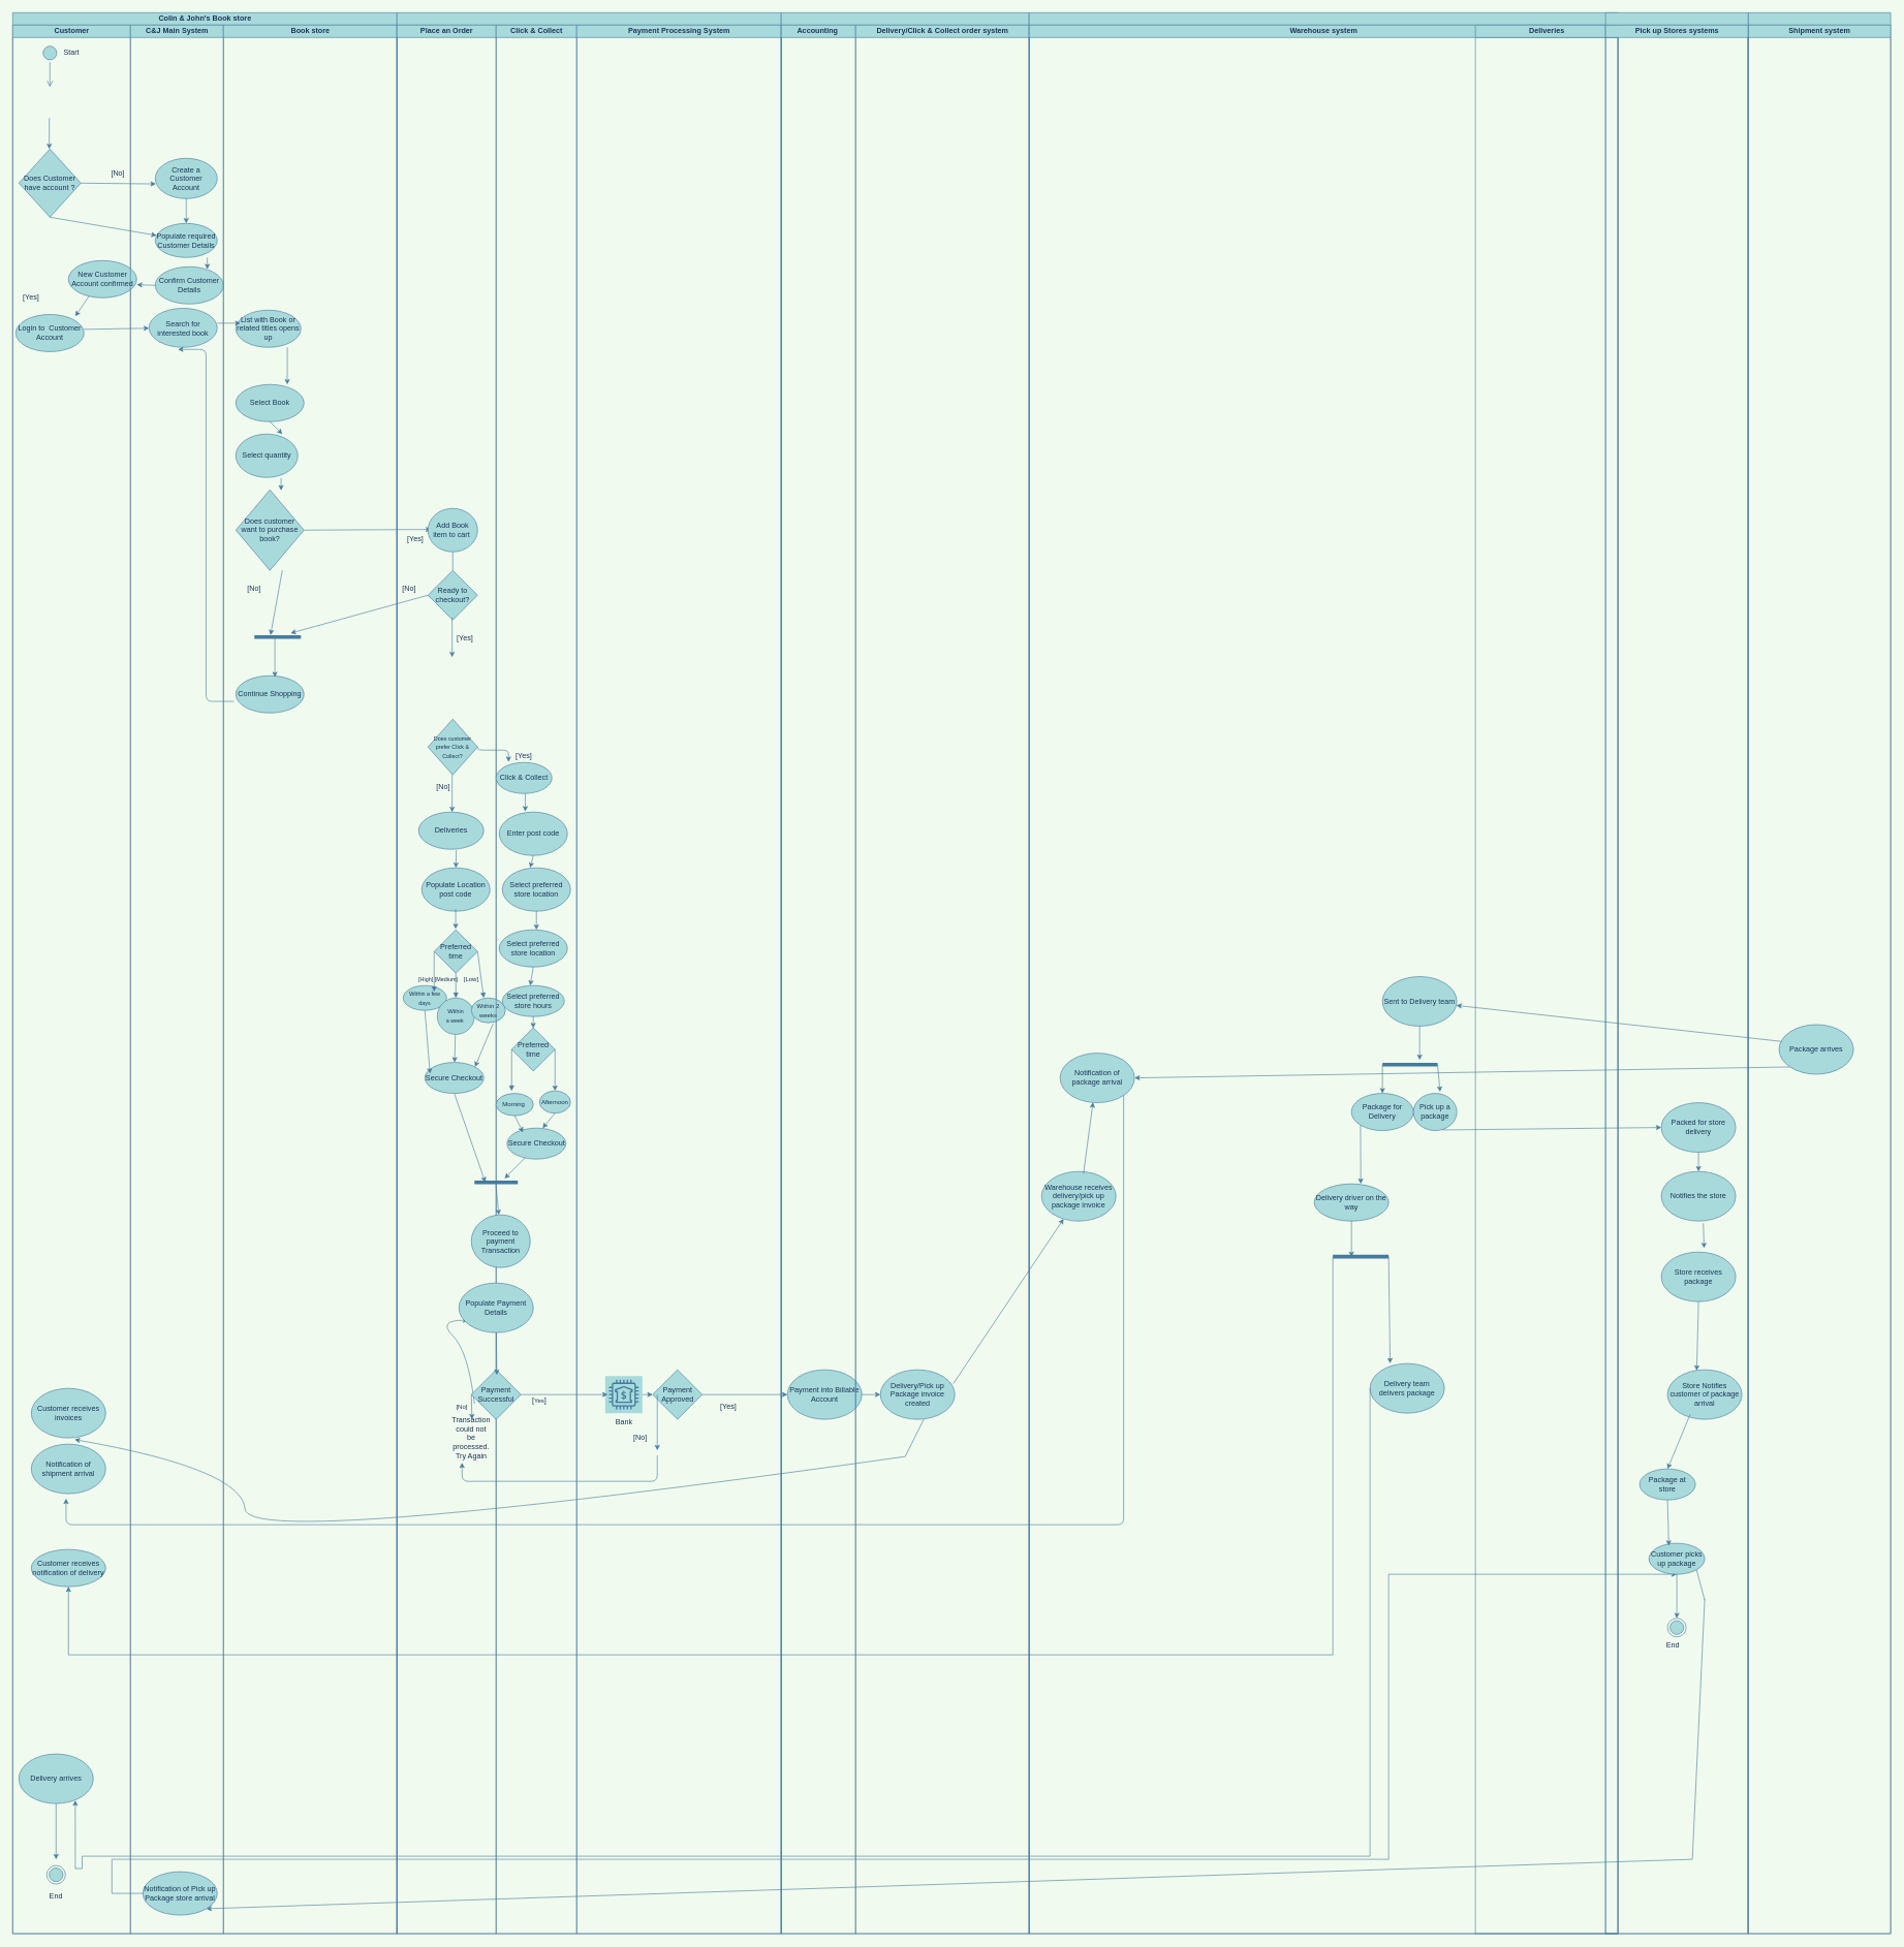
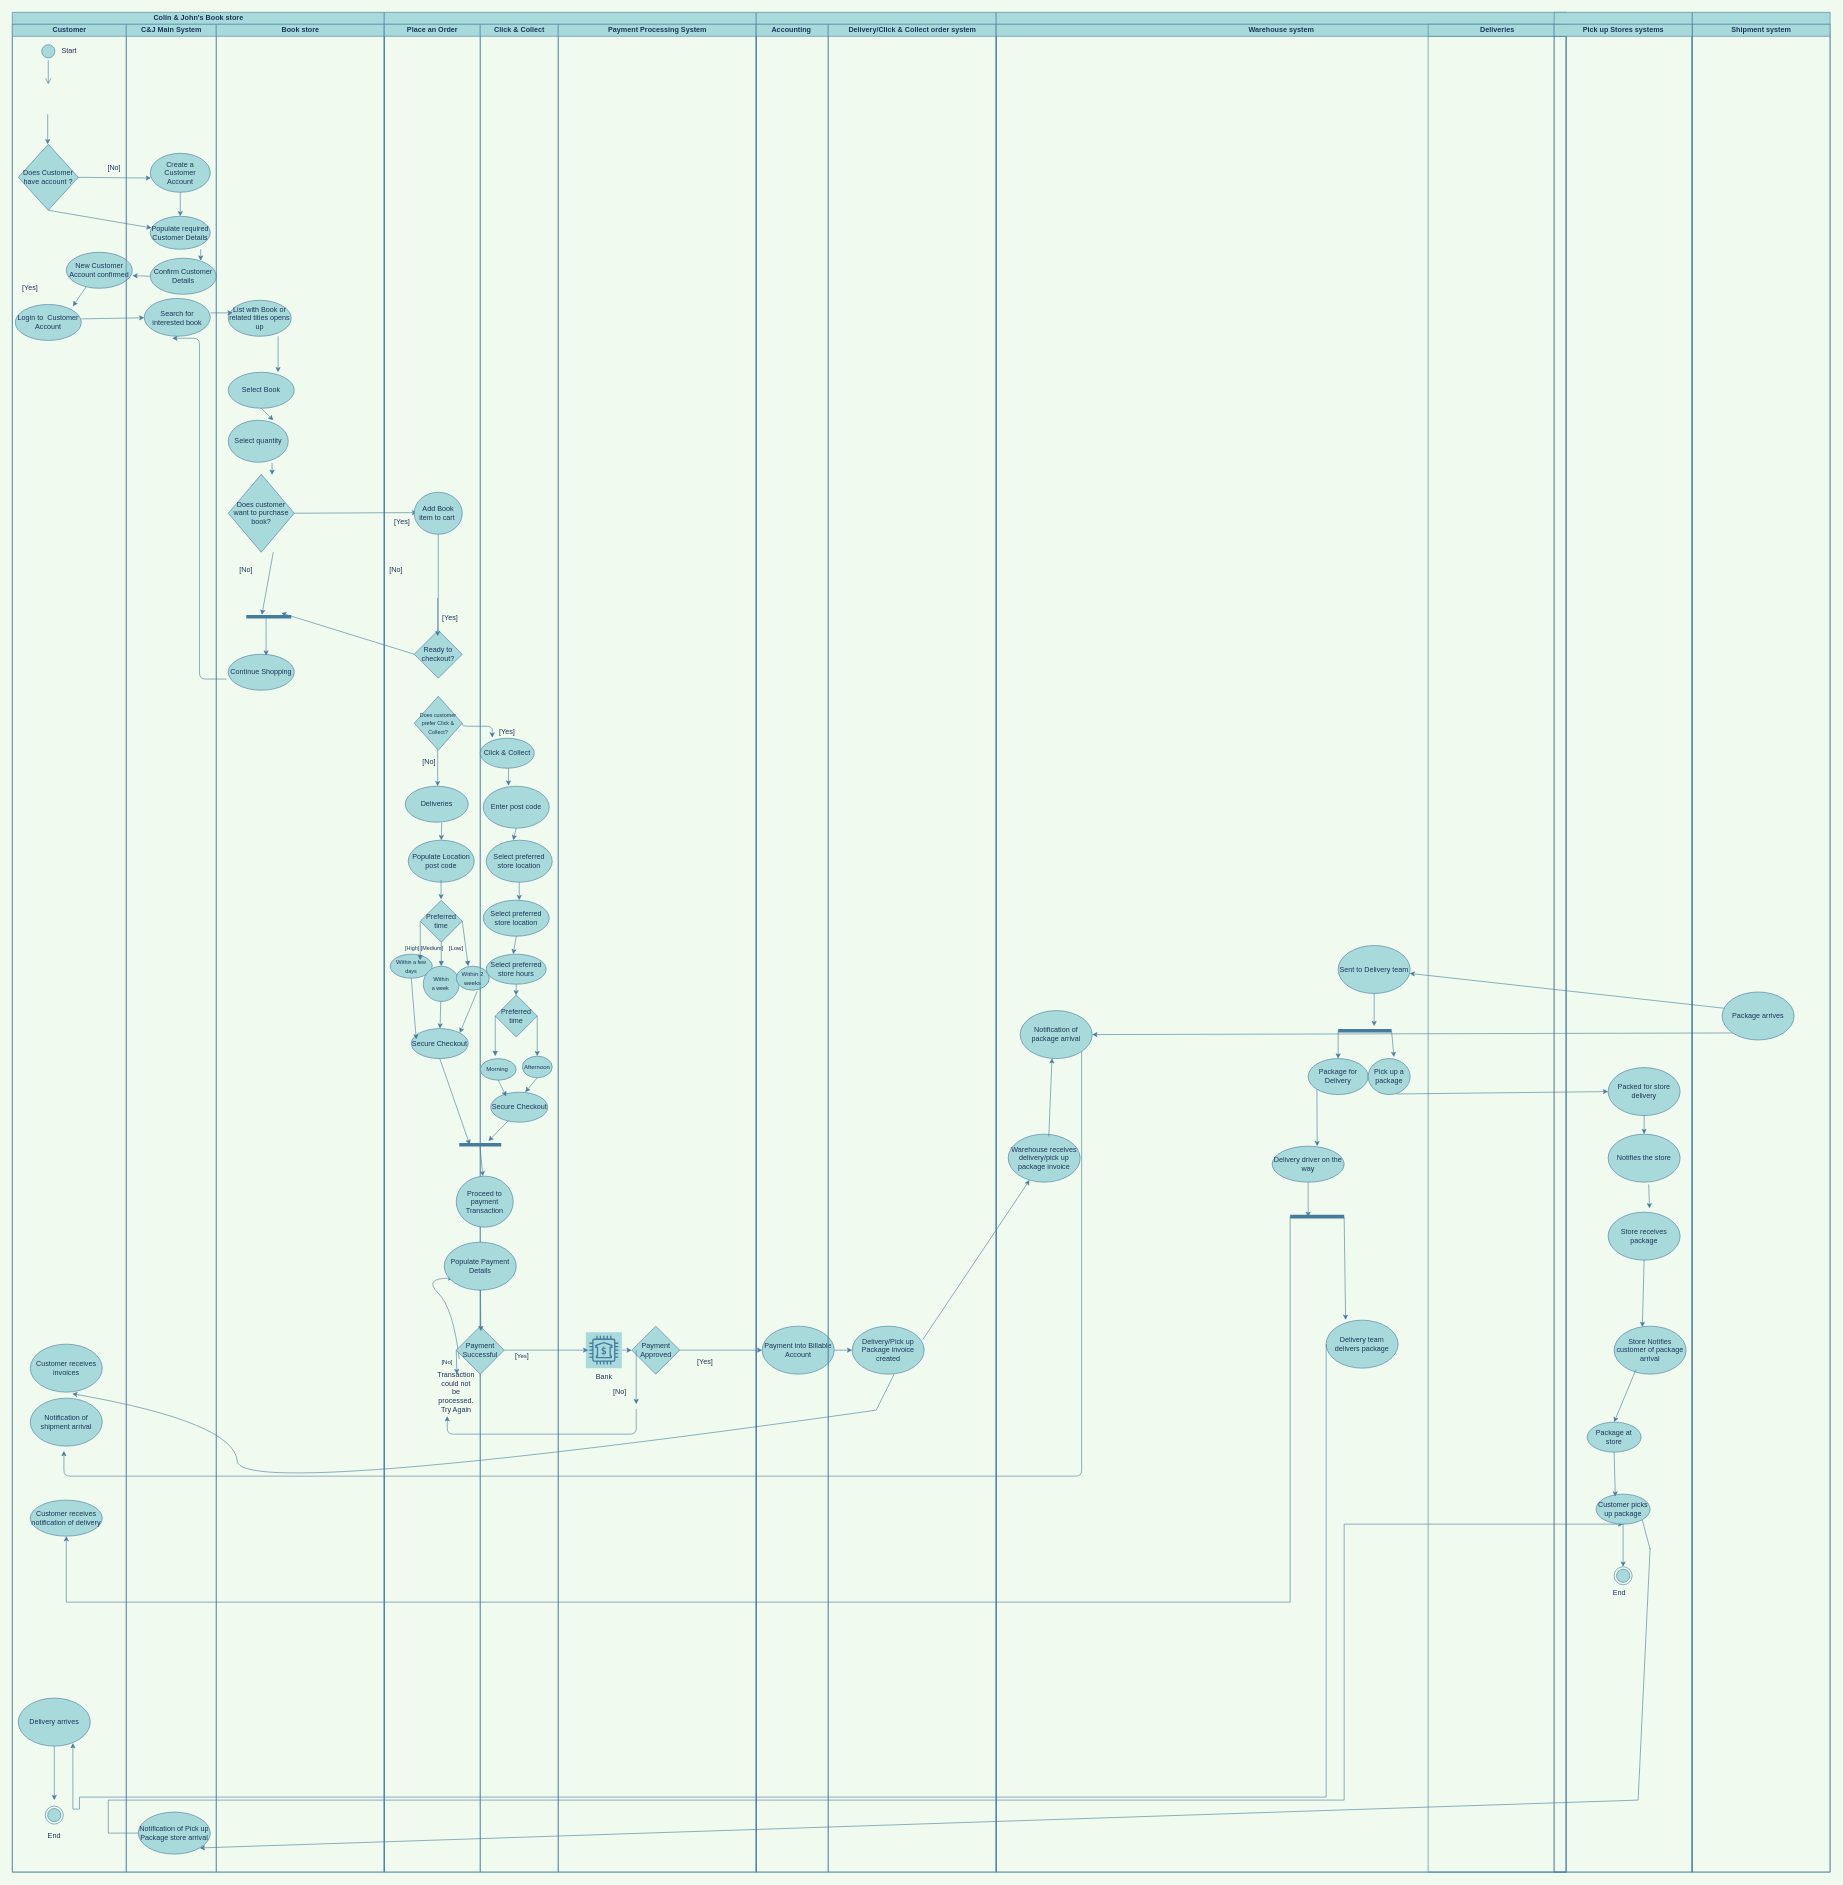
- <mxCell id="67" value="Ready to checkout?" style="rhombus;whiteSpace=wrap;html=1;fillColor=#A8DADC;strokeColor=#457B9D;fontColor=#1D3557;" parent="50" vertex="1"><mxGeometry x="50" y="880" width="80" height="80" as="geometry" /></mxCell>
+ <mxCell id="67" value="Ready to checkout?" style="rhombus;whiteSpace=wrap;html=1;fillColor=#A8DADC;strokeColor=#457B9D;fontColor=#1D3557;" parent="50" vertex="1"><mxGeometry x="50" y="1010" width="80" height="80" as="geometry" /></mxCell>
- <mxCell id="132" value="Notification of package arrival" style="ellipse;whiteSpace=wrap;html=1;fillColor=#A8DADC;strokeColor=#457B9D;fontColor=#1D3557;" parent="130" vertex="1"><mxGeometry x="50" y="1659" width="120" height="80" as="geometry" /></mxCell>
+ <mxCell id="132" value="Notification of package arrival" style="ellipse;whiteSpace=wrap;html=1;fillColor=#A8DADC;strokeColor=#457B9D;fontColor=#1D3557;" parent="130" vertex="1"><mxGeometry x="40" y="1644" width="120" height="80" as="geometry" /></mxCell>
